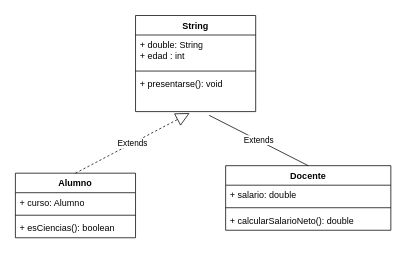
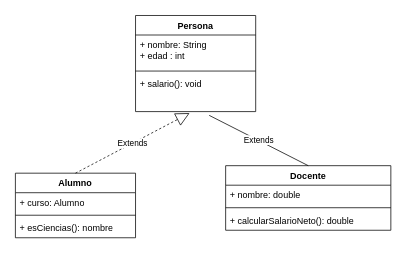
- <mxCell id="2" value="String" style="swimlane;fontStyle=1;align=center;verticalAlign=top;childLayout=stackLayout;horizontal=1;startSize=26;horizontalStack=0;resizeParent=1;resizeParentMax=0;resizeLast=0;collapsible=1;marginBottom=0;whiteSpace=wrap;html=1;" parent="1" vertex="1"><mxGeometry x="180" y="20" width="160" height="128" as="geometry" /></mxCell>
+ <mxCell id="2" value="Persona" style="swimlane;fontStyle=1;align=center;verticalAlign=top;childLayout=stackLayout;horizontal=1;startSize=26;horizontalStack=0;resizeParent=1;resizeParentMax=0;resizeLast=0;collapsible=1;marginBottom=0;whiteSpace=wrap;html=1;" parent="1" vertex="1"><mxGeometry x="180" y="20" width="160" height="128" as="geometry" /></mxCell>
- <mxCell id="3" value="+ double: String&lt;div&gt;+ edad : int&lt;/div&gt;" style="text;strokeColor=none;fillColor=none;align=left;verticalAlign=top;spacingLeft=4;spacingRight=4;overflow=hidden;rotatable=0;points=[[0,0.5],[1,0.5]];portConstraint=eastwest;whiteSpace=wrap;html=1;" parent="2" vertex="1"><mxGeometry y="26" width="160" height="44" as="geometry" /></mxCell>
+ <mxCell id="3" value="+ nombre: String&lt;div&gt;+ edad : int&lt;/div&gt;" style="text;strokeColor=none;fillColor=none;align=left;verticalAlign=top;spacingLeft=4;spacingRight=4;overflow=hidden;rotatable=0;points=[[0,0.5],[1,0.5]];portConstraint=eastwest;whiteSpace=wrap;html=1;" parent="2" vertex="1"><mxGeometry y="26" width="160" height="44" as="geometry" /></mxCell>
- <mxCell id="5" value="+ presentarse(): void" style="text;strokeColor=none;fillColor=none;align=left;verticalAlign=top;spacingLeft=4;spacingRight=4;overflow=hidden;rotatable=0;points=[[0,0.5],[1,0.5]];portConstraint=eastwest;whiteSpace=wrap;html=1;" parent="2" vertex="1"><mxGeometry y="78" width="160" height="50" as="geometry" /></mxCell>
+ <mxCell id="5" value="+ salario(): void" style="text;strokeColor=none;fillColor=none;align=left;verticalAlign=top;spacingLeft=4;spacingRight=4;overflow=hidden;rotatable=0;points=[[0,0.5],[1,0.5]];portConstraint=eastwest;whiteSpace=wrap;html=1;" parent="2" vertex="1"><mxGeometry y="78" width="160" height="50" as="geometry" /></mxCell>
- <mxCell id="12" value="+ salario: double" style="text;strokeColor=none;fillColor=none;align=left;verticalAlign=top;spacingLeft=4;spacingRight=4;overflow=hidden;rotatable=0;points=[[0,0.5],[1,0.5]];portConstraint=eastwest;whiteSpace=wrap;html=1;" parent="11" vertex="1"><mxGeometry y="26" width="220" height="26" as="geometry" /></mxCell>
+ <mxCell id="12" value="+ nombre: double" style="text;strokeColor=none;fillColor=none;align=left;verticalAlign=top;spacingLeft=4;spacingRight=4;overflow=hidden;rotatable=0;points=[[0,0.5],[1,0.5]];portConstraint=eastwest;whiteSpace=wrap;html=1;" parent="11" vertex="1"><mxGeometry y="26" width="220" height="26" as="geometry" /></mxCell>
- <mxCell id="9" value="+ esCiencias(): boolean" style="text;strokeColor=none;fillColor=none;align=left;verticalAlign=top;spacingLeft=4;spacingRight=4;overflow=hidden;rotatable=0;points=[[0,0.5],[1,0.5]];portConstraint=eastwest;whiteSpace=wrap;html=1;" parent="6" vertex="1"><mxGeometry y="60" width="160" height="26" as="geometry" /></mxCell>
+ <mxCell id="9" value="+ esCiencias(): nombre" style="text;strokeColor=none;fillColor=none;align=left;verticalAlign=top;spacingLeft=4;spacingRight=4;overflow=hidden;rotatable=0;points=[[0,0.5],[1,0.5]];portConstraint=eastwest;whiteSpace=wrap;html=1;" parent="6" vertex="1"><mxGeometry y="60" width="160" height="26" as="geometry" /></mxCell>
